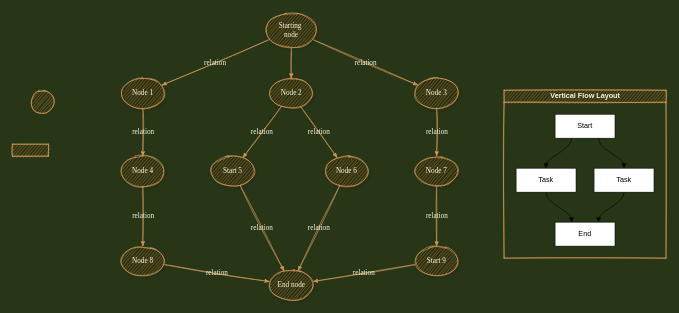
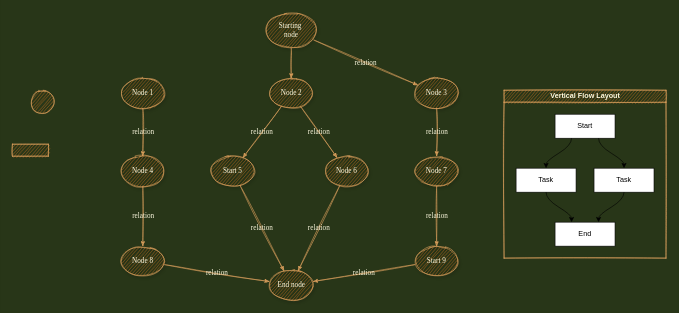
- <mxCell id="3" value="relation" style="edgeStyle=none;rounded=1;html=1;labelBackgroundColor=none;startArrow=none;startFill=0;startSize=5;endArrow=classicThin;endFill=1;endSize=5;jettySize=auto;orthogonalLoop=1;strokeColor=#DDA15E;strokeWidth=1;fontFamily=Verdana;fontSize=12;sketch=1;fontColor=#FEFAE0;" parent="1" source="5" target="21" edge="1"><mxGeometry relative="1" as="geometry" /></mxCell>
